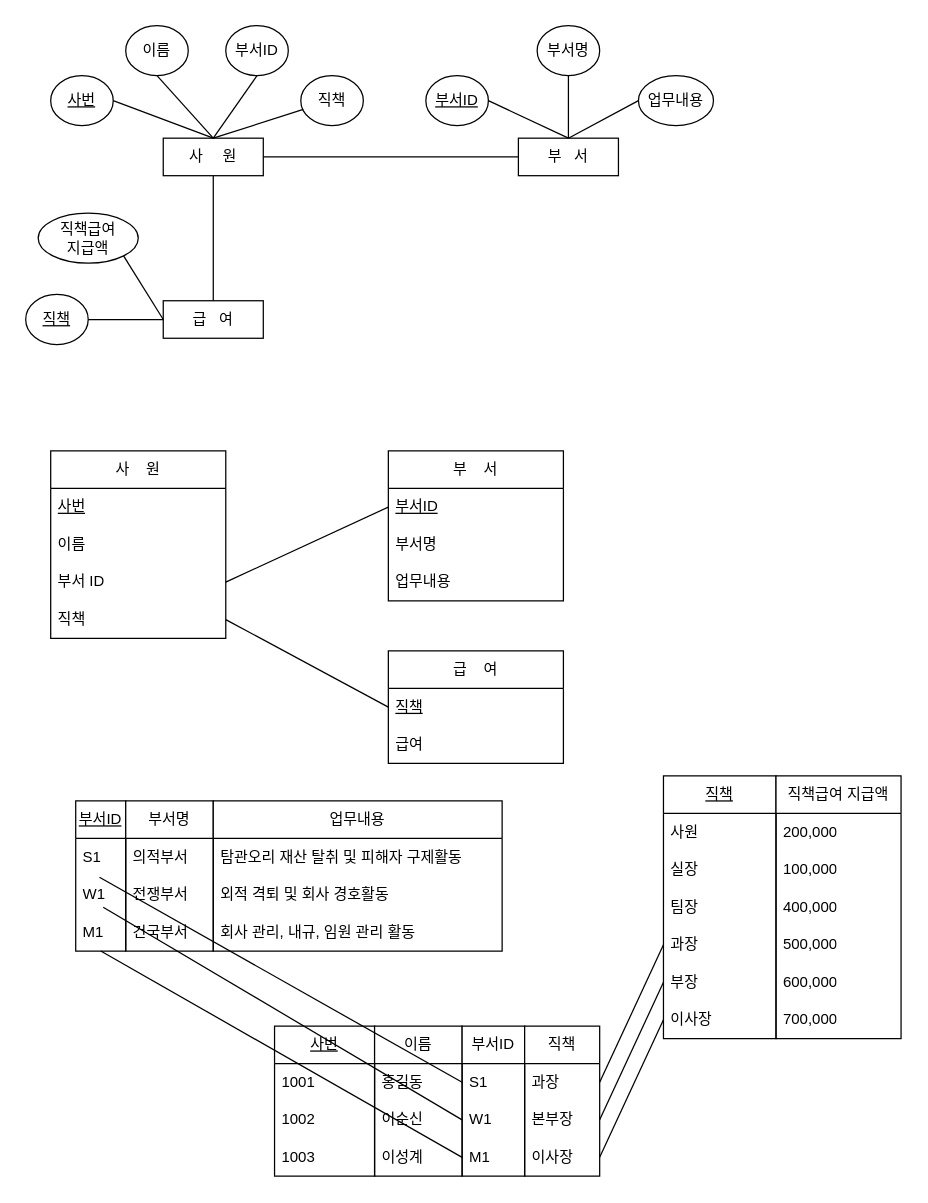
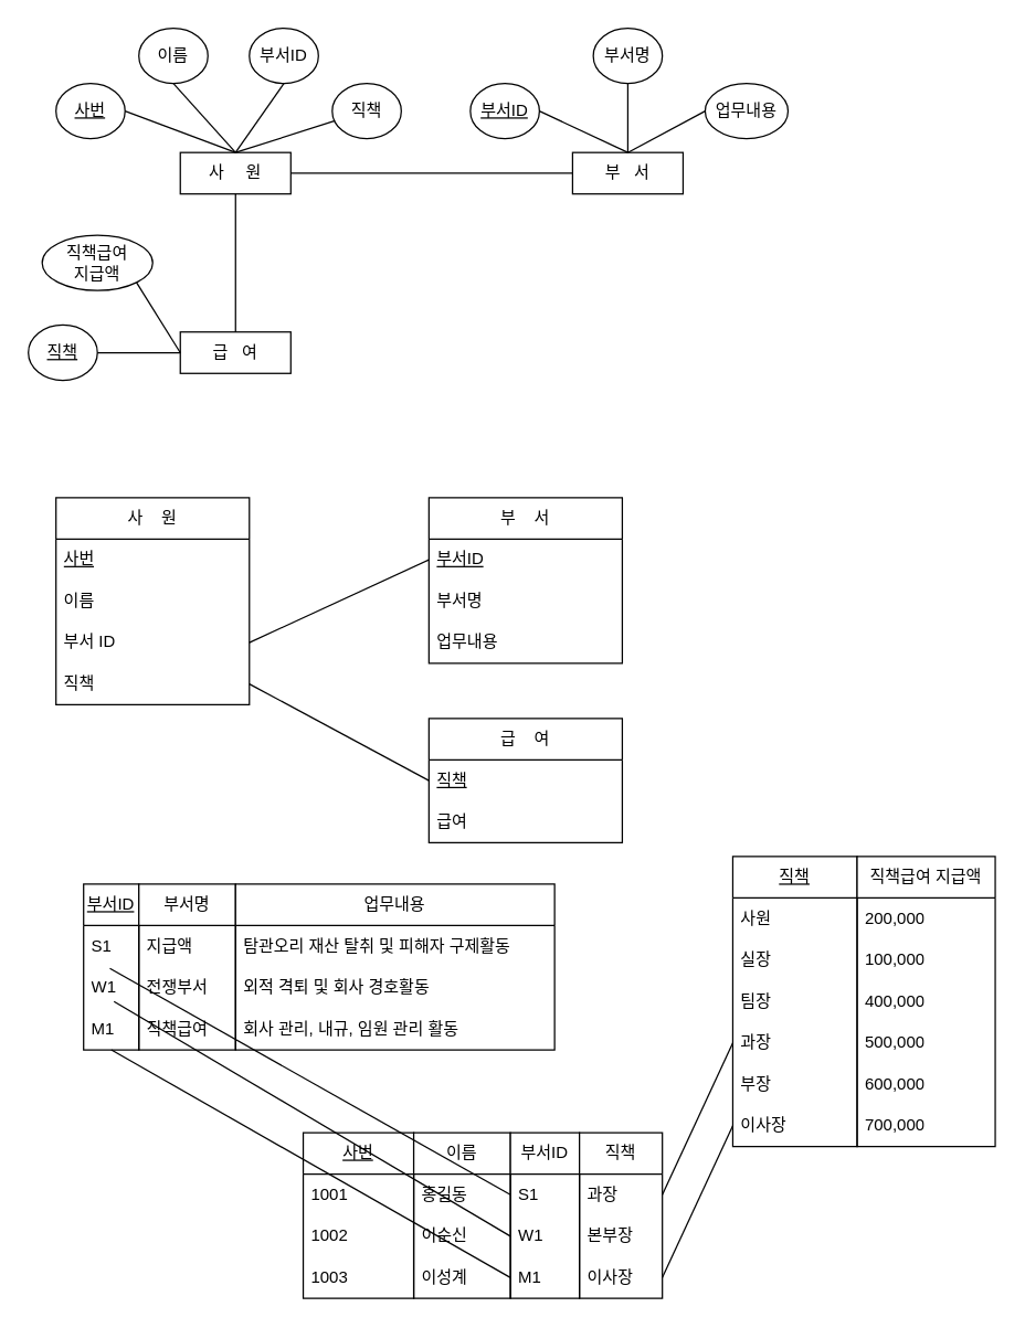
- <mxCell id="60" value="의적부서" style="text;strokeColor=none;fillColor=none;align=left;verticalAlign=middle;spacingLeft=4;spacingRight=4;overflow=hidden;points=[[0,0.5],[1,0.5]];portConstraint=eastwest;rotatable=0;whiteSpace=wrap;html=1;" vertex="1" parent="59"><mxGeometry y="30" width="70" height="30" as="geometry" /></mxCell>
+ <mxCell id="60" value="지급액" style="text;strokeColor=none;fillColor=none;align=left;verticalAlign=middle;spacingLeft=4;spacingRight=4;overflow=hidden;points=[[0,0.5],[1,0.5]];portConstraint=eastwest;rotatable=0;whiteSpace=wrap;html=1;" vertex="1" parent="59"><mxGeometry y="30" width="70" height="30" as="geometry" /></mxCell>
- <mxCell id="62" value="건국부서" style="text;strokeColor=none;fillColor=none;align=left;verticalAlign=middle;spacingLeft=4;spacingRight=4;overflow=hidden;points=[[0,0.5],[1,0.5]];portConstraint=eastwest;rotatable=0;whiteSpace=wrap;html=1;" vertex="1" parent="59"><mxGeometry y="90" width="70" height="30" as="geometry" /></mxCell>
+ <mxCell id="62" value="직책급여" style="text;strokeColor=none;fillColor=none;align=left;verticalAlign=middle;spacingLeft=4;spacingRight=4;overflow=hidden;points=[[0,0.5],[1,0.5]];portConstraint=eastwest;rotatable=0;whiteSpace=wrap;html=1;" vertex="1" parent="59"><mxGeometry y="90" width="70" height="30" as="geometry" /></mxCell>
- <mxCell id="85" value="" style="endArrow=none;html=1;rounded=0;exitX=1;exitY=0.5;exitDx=0;exitDy=0;entryX=0;entryY=0.5;entryDx=0;entryDy=0;" edge="1" parent="1" source="53" target="75"><mxGeometry width="50" height="50" relative="1" as="geometry"><mxPoint x="390" y="650" as="sourcePoint" /><mxPoint x="440" y="600" as="targetPoint" /></mxGeometry></mxCell>
